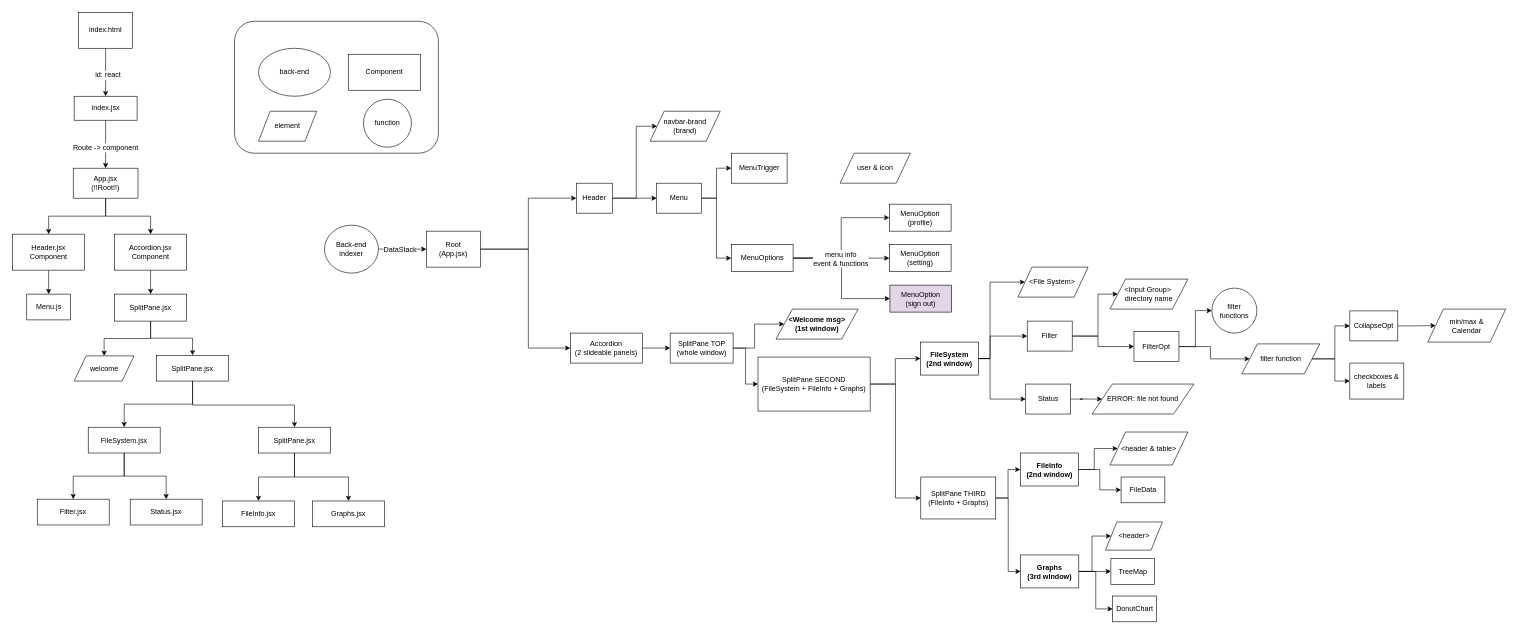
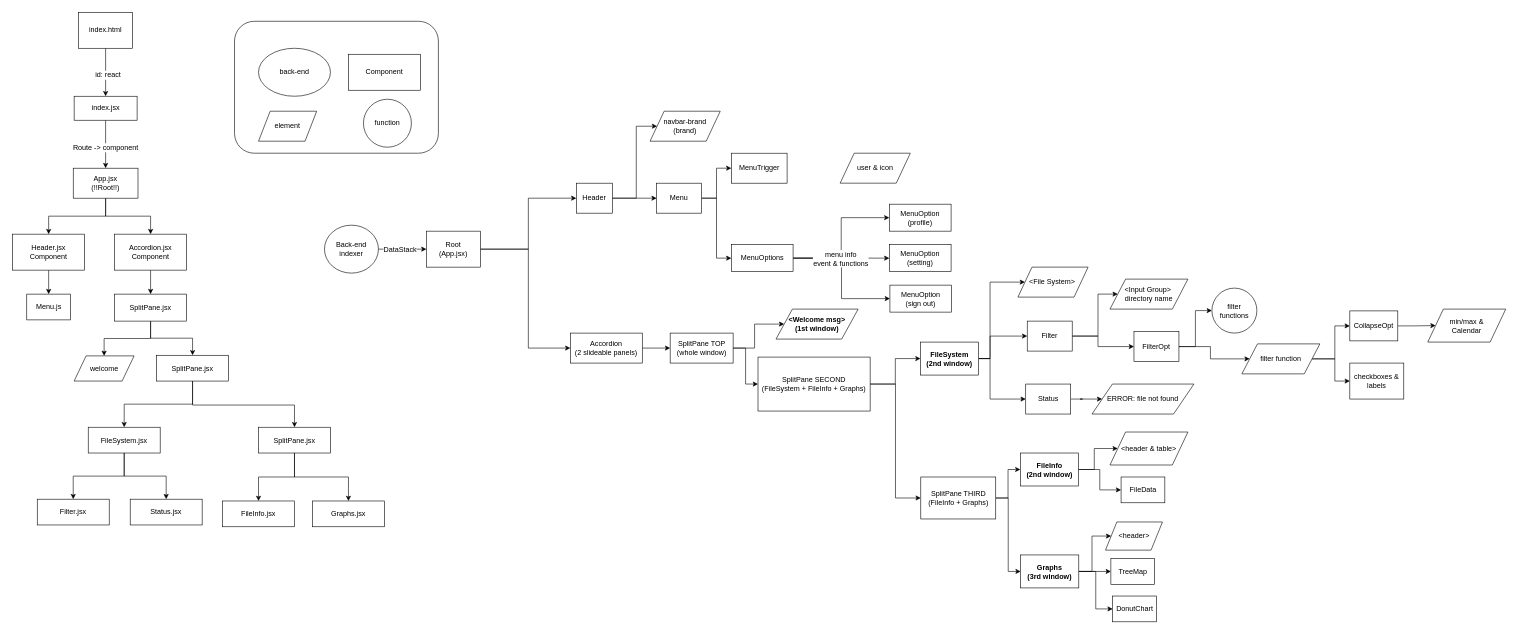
- <mxCell id="44" value="MenuOption&lt;br&gt;(sign out)" style="rounded=0;whiteSpace=wrap;html=1;fillColor=#e1d5e7;" vertex="1" parent="1"><mxGeometry x="1483" y="475" width="103" height="45" as="geometry" /></mxCell>
+ <mxCell id="44" value="MenuOption&lt;br&gt;(sign out)" style="rounded=0;whiteSpace=wrap;html=1;" vertex="1" parent="1"><mxGeometry x="1483" y="475" width="103" height="45" as="geometry" /></mxCell>
